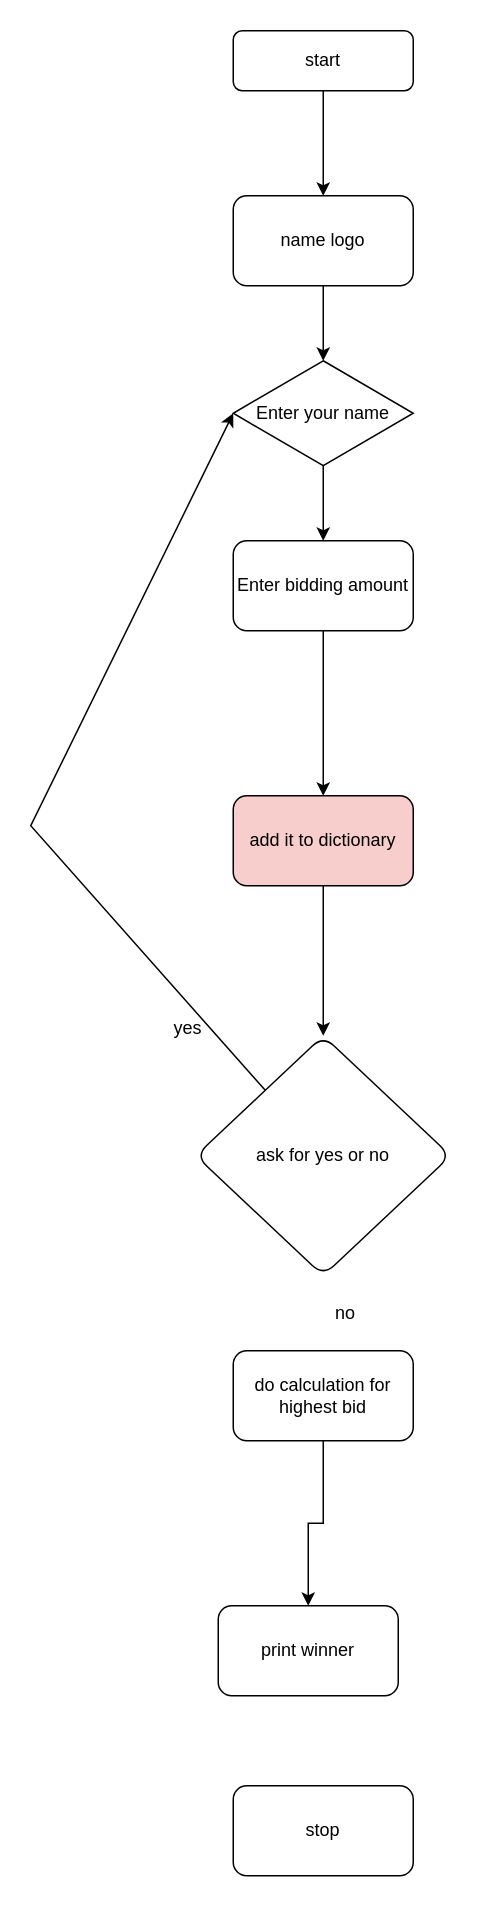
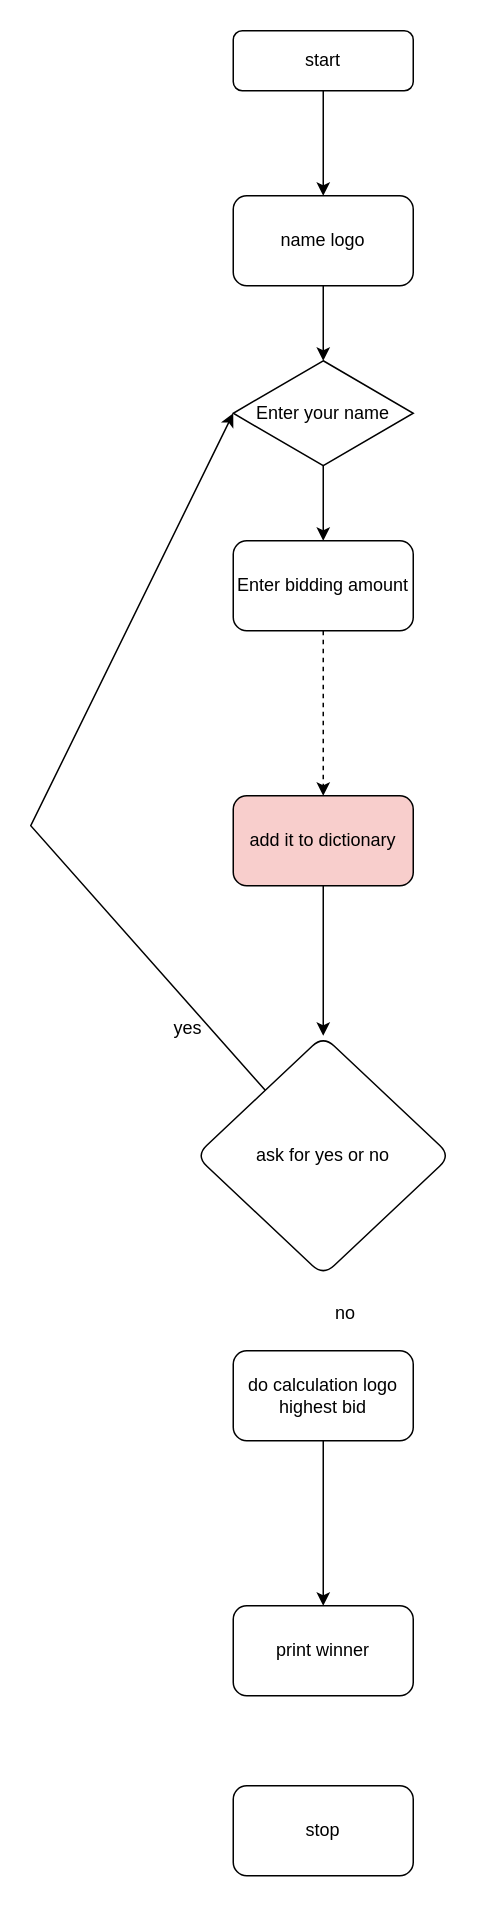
- <mxCell id="6" value="" style="edgeStyle=orthogonalEdgeStyle;rounded=0;orthogonalLoop=1;jettySize=auto;html=1;" edge="1" parent="1" source="7" target="9"><mxGeometry relative="1" as="geometry" /></mxCell>
+ <mxCell id="6" value="" style="edgeStyle=orthogonalEdgeStyle;rounded=0;orthogonalLoop=1;jettySize=auto;html=1;dashed=1;" edge="1" parent="1" source="7" target="9"><mxGeometry relative="1" as="geometry" /></mxCell>
- <mxCell id="13" value="do calculation for highest bid" style="rounded=1;whiteSpace=wrap;html=1;" vertex="1" parent="1"><mxGeometry x="155" y="900" width="120" height="60" as="geometry" /></mxCell>
+ <mxCell id="13" value="do calculation logo highest bid" style="rounded=1;whiteSpace=wrap;html=1;" vertex="1" parent="1"><mxGeometry x="155" y="900" width="120" height="60" as="geometry" /></mxCell>
- <mxCell id="14" value="print winner" style="whiteSpace=wrap;html=1;rounded=1;" vertex="1" parent="1"><mxGeometry x="145" y="1070" width="120" height="60" as="geometry" /></mxCell>
+ <mxCell id="14" value="print winner" style="whiteSpace=wrap;html=1;rounded=1;" vertex="1" parent="1"><mxGeometry x="155" y="1070" width="120" height="60" as="geometry" /></mxCell>
